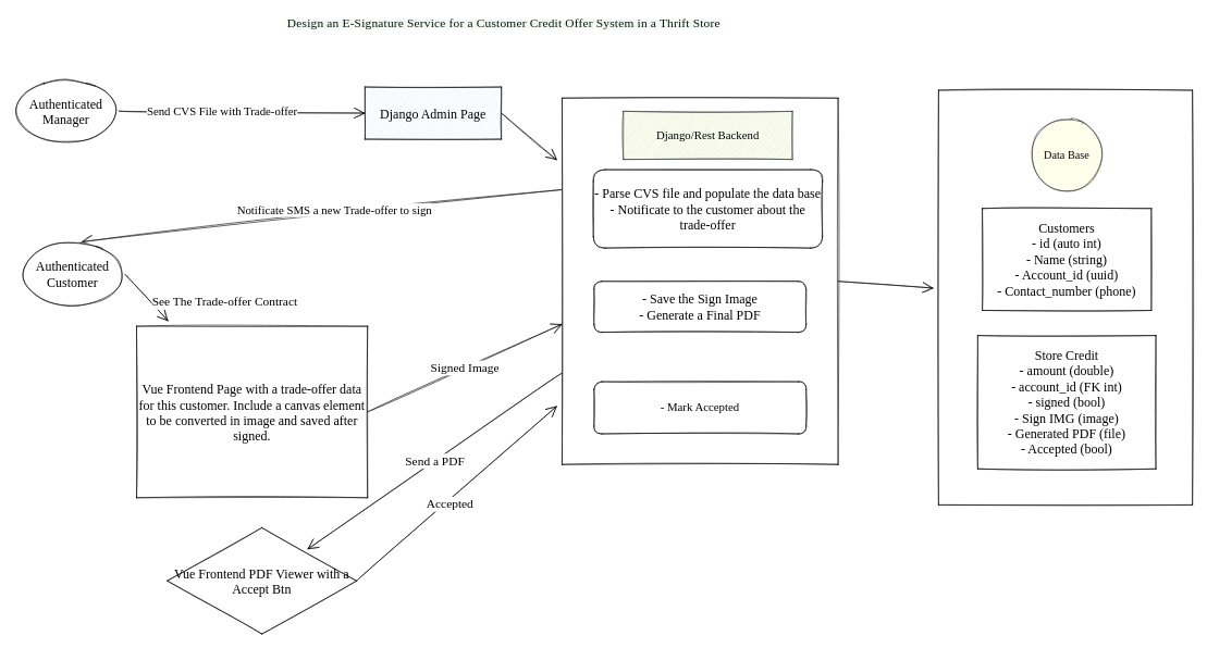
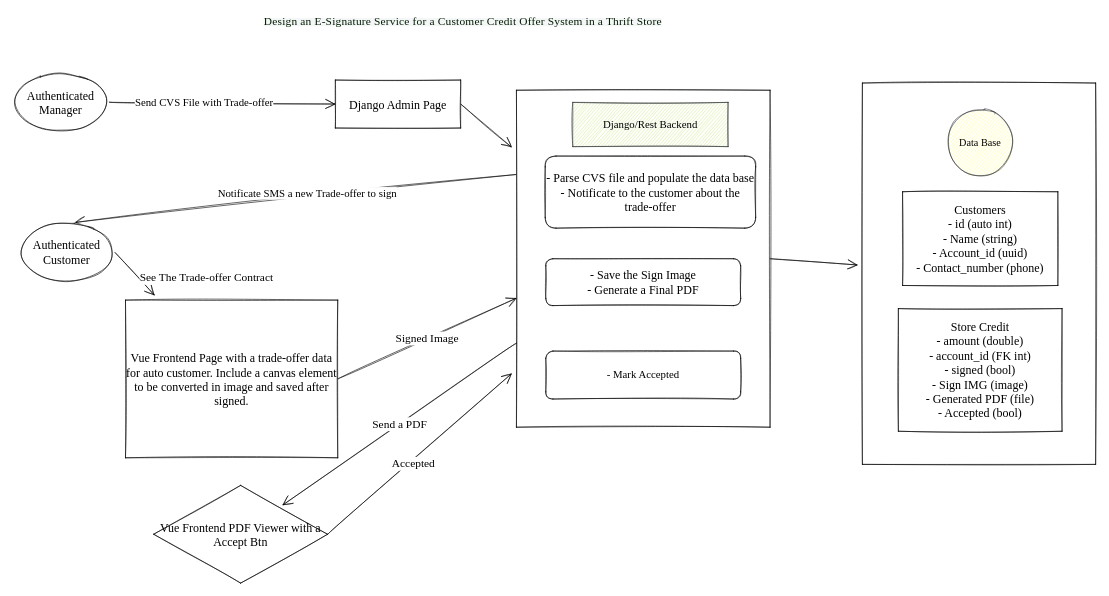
- <mxCell id="8" value="Django Admin Page" style="rounded=0;whiteSpace=wrap;html=1;sketch=1;hachureGap=4;fontFamily=Architects Daughter;fontSource=https%3A%2F%2Ffonts.googleapis.com%2Fcss%3Ffamily%3DArchitects%2BDaughter;fontSize=20;fillColor=#dae8fc;" vertex="1" parent="1"><mxGeometry x="558" y="133" width="209" height="80" as="geometry" /></mxCell>
+ <mxCell id="8" value="Django Admin Page" style="rounded=0;whiteSpace=wrap;html=1;sketch=1;hachureGap=4;fontFamily=Architects Daughter;fontSource=https%3A%2F%2Ffonts.googleapis.com%2Fcss%3Ffamily%3DArchitects%2BDaughter;fontSize=20;" vertex="1" parent="1"><mxGeometry x="558" y="133" width="209" height="80" as="geometry" /></mxCell>
- <mxCell id="13" value="Vue Frontend Page with a trade-offer data for this customer. Include a canvas element to be converted in image and saved after signed." style="rounded=0;whiteSpace=wrap;html=1;sketch=1;hachureGap=4;fontFamily=Architects Daughter;fontSource=https%3A%2F%2Ffonts.googleapis.com%2Fcss%3Ffamily%3DArchitects%2BDaughter;fontSize=20;" vertex="1" parent="1"><mxGeometry x="208" y="500" width="354" height="263" as="geometry" /></mxCell>
+ <mxCell id="13" value="Vue Frontend Page with a trade-offer data for auto customer. Include a canvas element to be converted in image and saved after signed." style="rounded=0;whiteSpace=wrap;html=1;sketch=1;hachureGap=4;fontFamily=Architects Daughter;fontSource=https%3A%2F%2Ffonts.googleapis.com%2Fcss%3Ffamily%3DArchitects%2BDaughter;fontSize=20;" vertex="1" parent="1"><mxGeometry x="208" y="500" width="354" height="263" as="geometry" /></mxCell>
